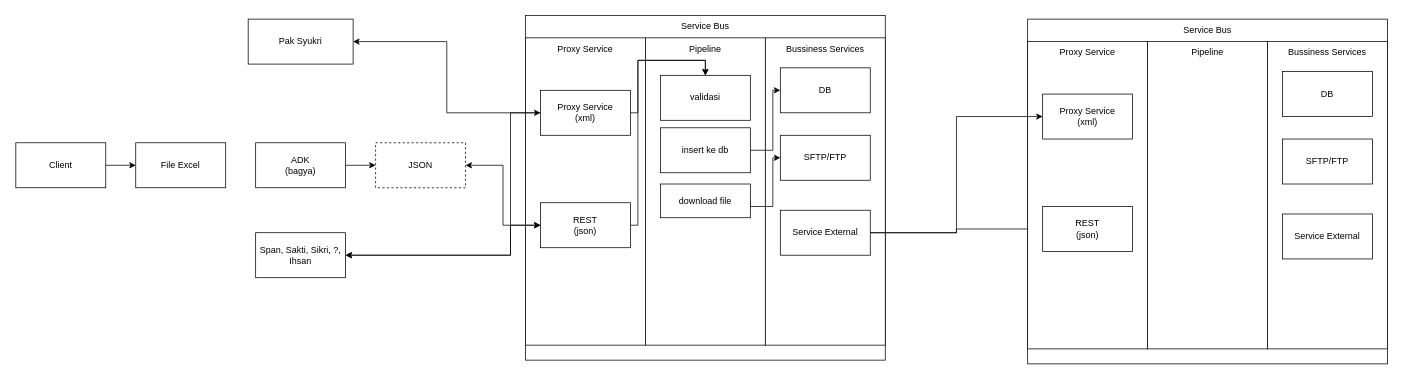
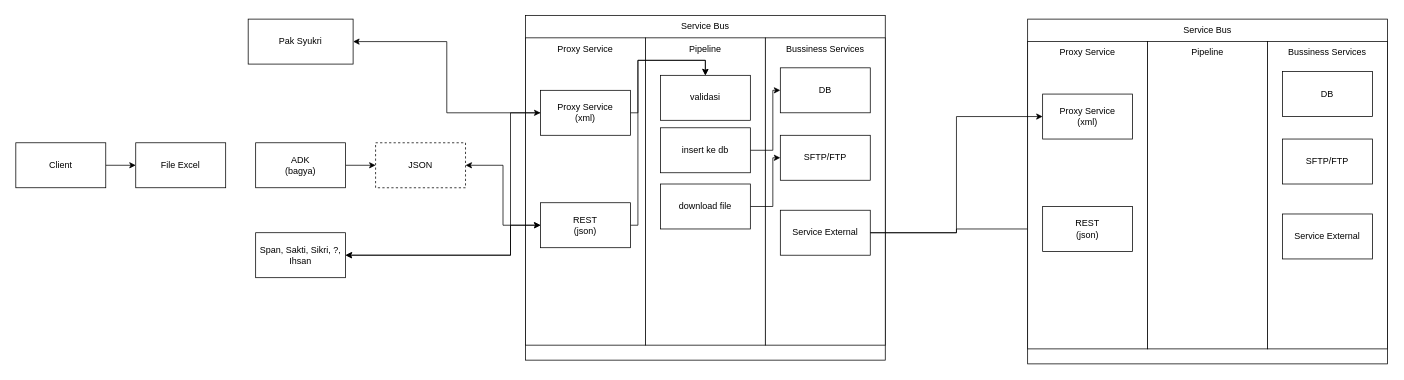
- <mxCell id="48" value="download file" style="rounded=0;whiteSpace=wrap;html=1;" parent="1" vertex="1"><mxGeometry x="880" y="245" width="120" height="45" as="geometry" /></mxCell>
+ <mxCell id="48" value="download file" style="rounded=0;whiteSpace=wrap;html=1;" parent="1" vertex="1"><mxGeometry x="880" y="245" width="120" height="60" as="geometry" /></mxCell>
